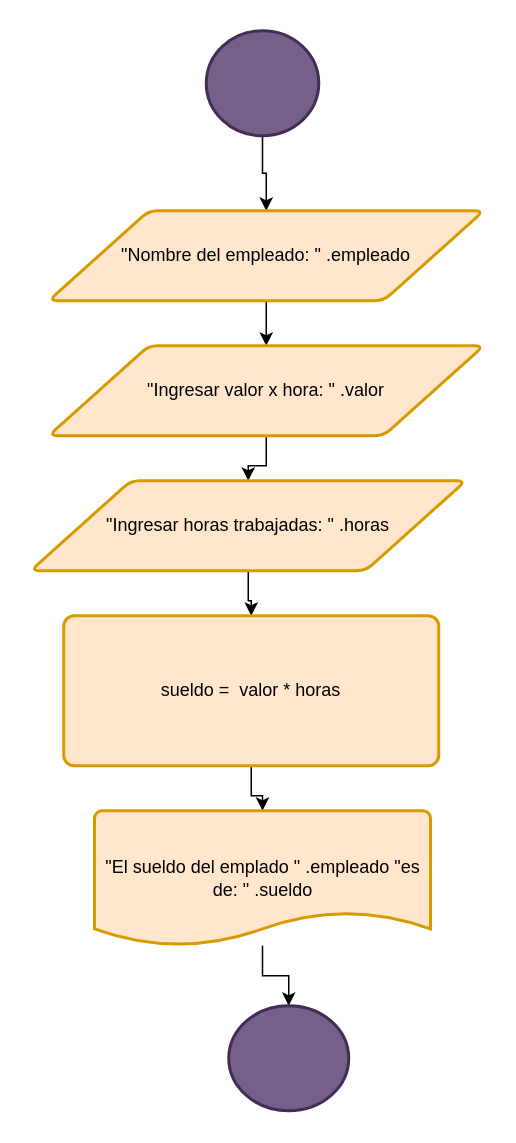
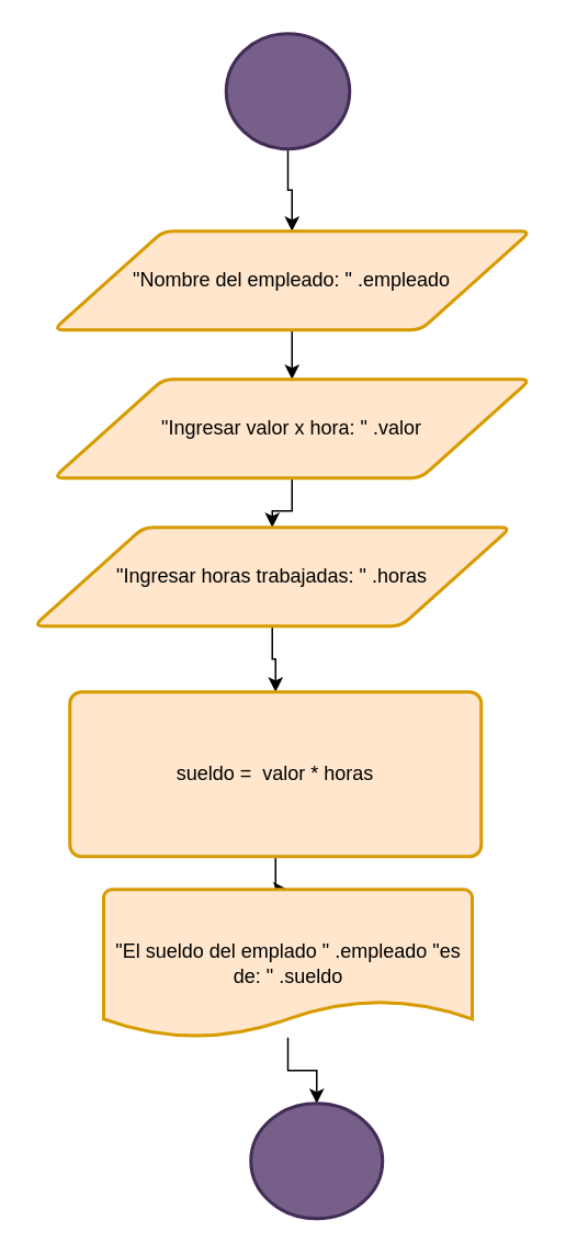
- <mxCell id="11" value="sueldo =&amp;nbsp; valor * horas" style="rounded=1;whiteSpace=wrap;html=1;absoluteArcSize=1;arcSize=14;strokeWidth=2;fillColor=#ffe6cc;strokeColor=#d79b00;" vertex="1" parent="1"><mxGeometry x="42" y="410" width="250" height="100" as="geometry" /></mxCell>
+ <mxCell id="11" value="sueldo =&amp;nbsp; valor * horas" style="rounded=1;whiteSpace=wrap;html=1;absoluteArcSize=1;arcSize=14;strokeWidth=2;fillColor=#ffe6cc;strokeColor=#d79b00;" vertex="1" parent="1"><mxGeometry x="42" y="420" width="250" height="100" as="geometry" /></mxCell>
